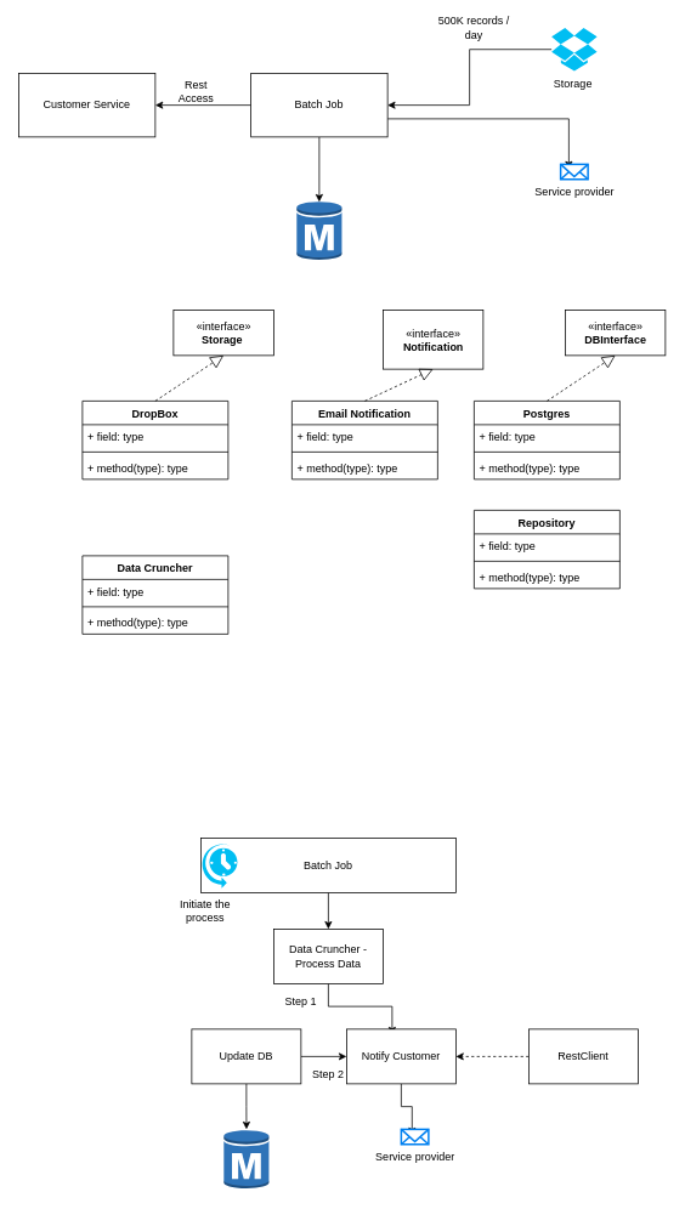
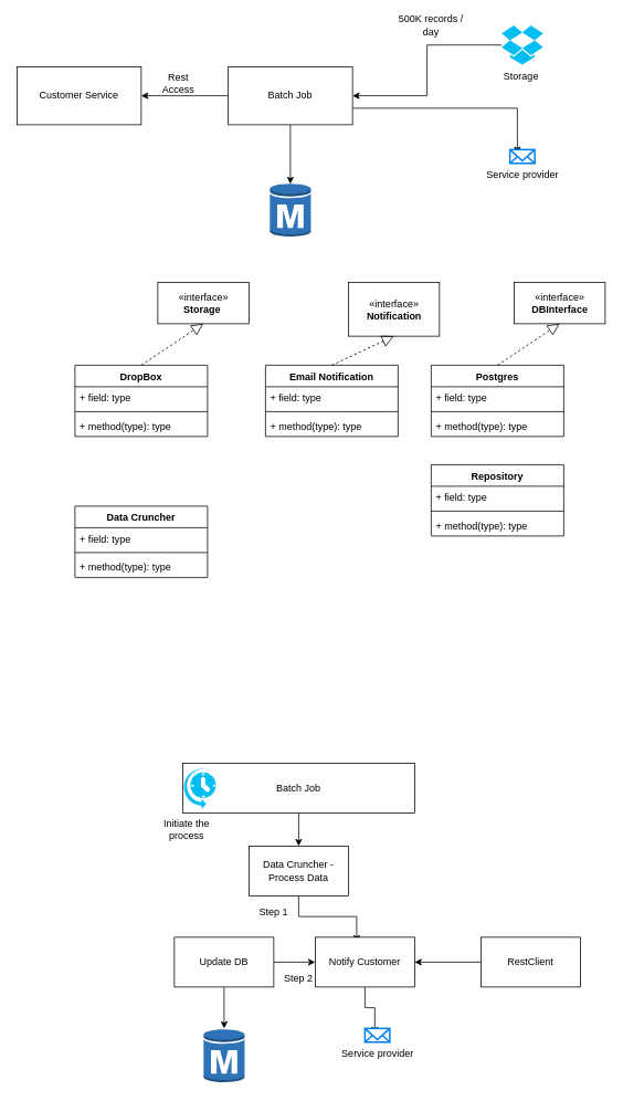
- <mxCell id="54" style="edgeStyle=orthogonalEdgeStyle;rounded=0;orthogonalLoop=1;jettySize=auto;html=1;entryX=1;entryY=0.5;entryDx=0;entryDy=0;dashed=1;" parent="1" source="55" target="46" edge="1"><mxGeometry relative="1" as="geometry" /></mxCell>
+ <mxCell id="54" style="edgeStyle=orthogonalEdgeStyle;rounded=0;orthogonalLoop=1;jettySize=auto;html=1;entryX=1;entryY=0.5;entryDx=0;entryDy=0;" parent="1" source="55" target="46" edge="1"><mxGeometry relative="1" as="geometry" /></mxCell>
